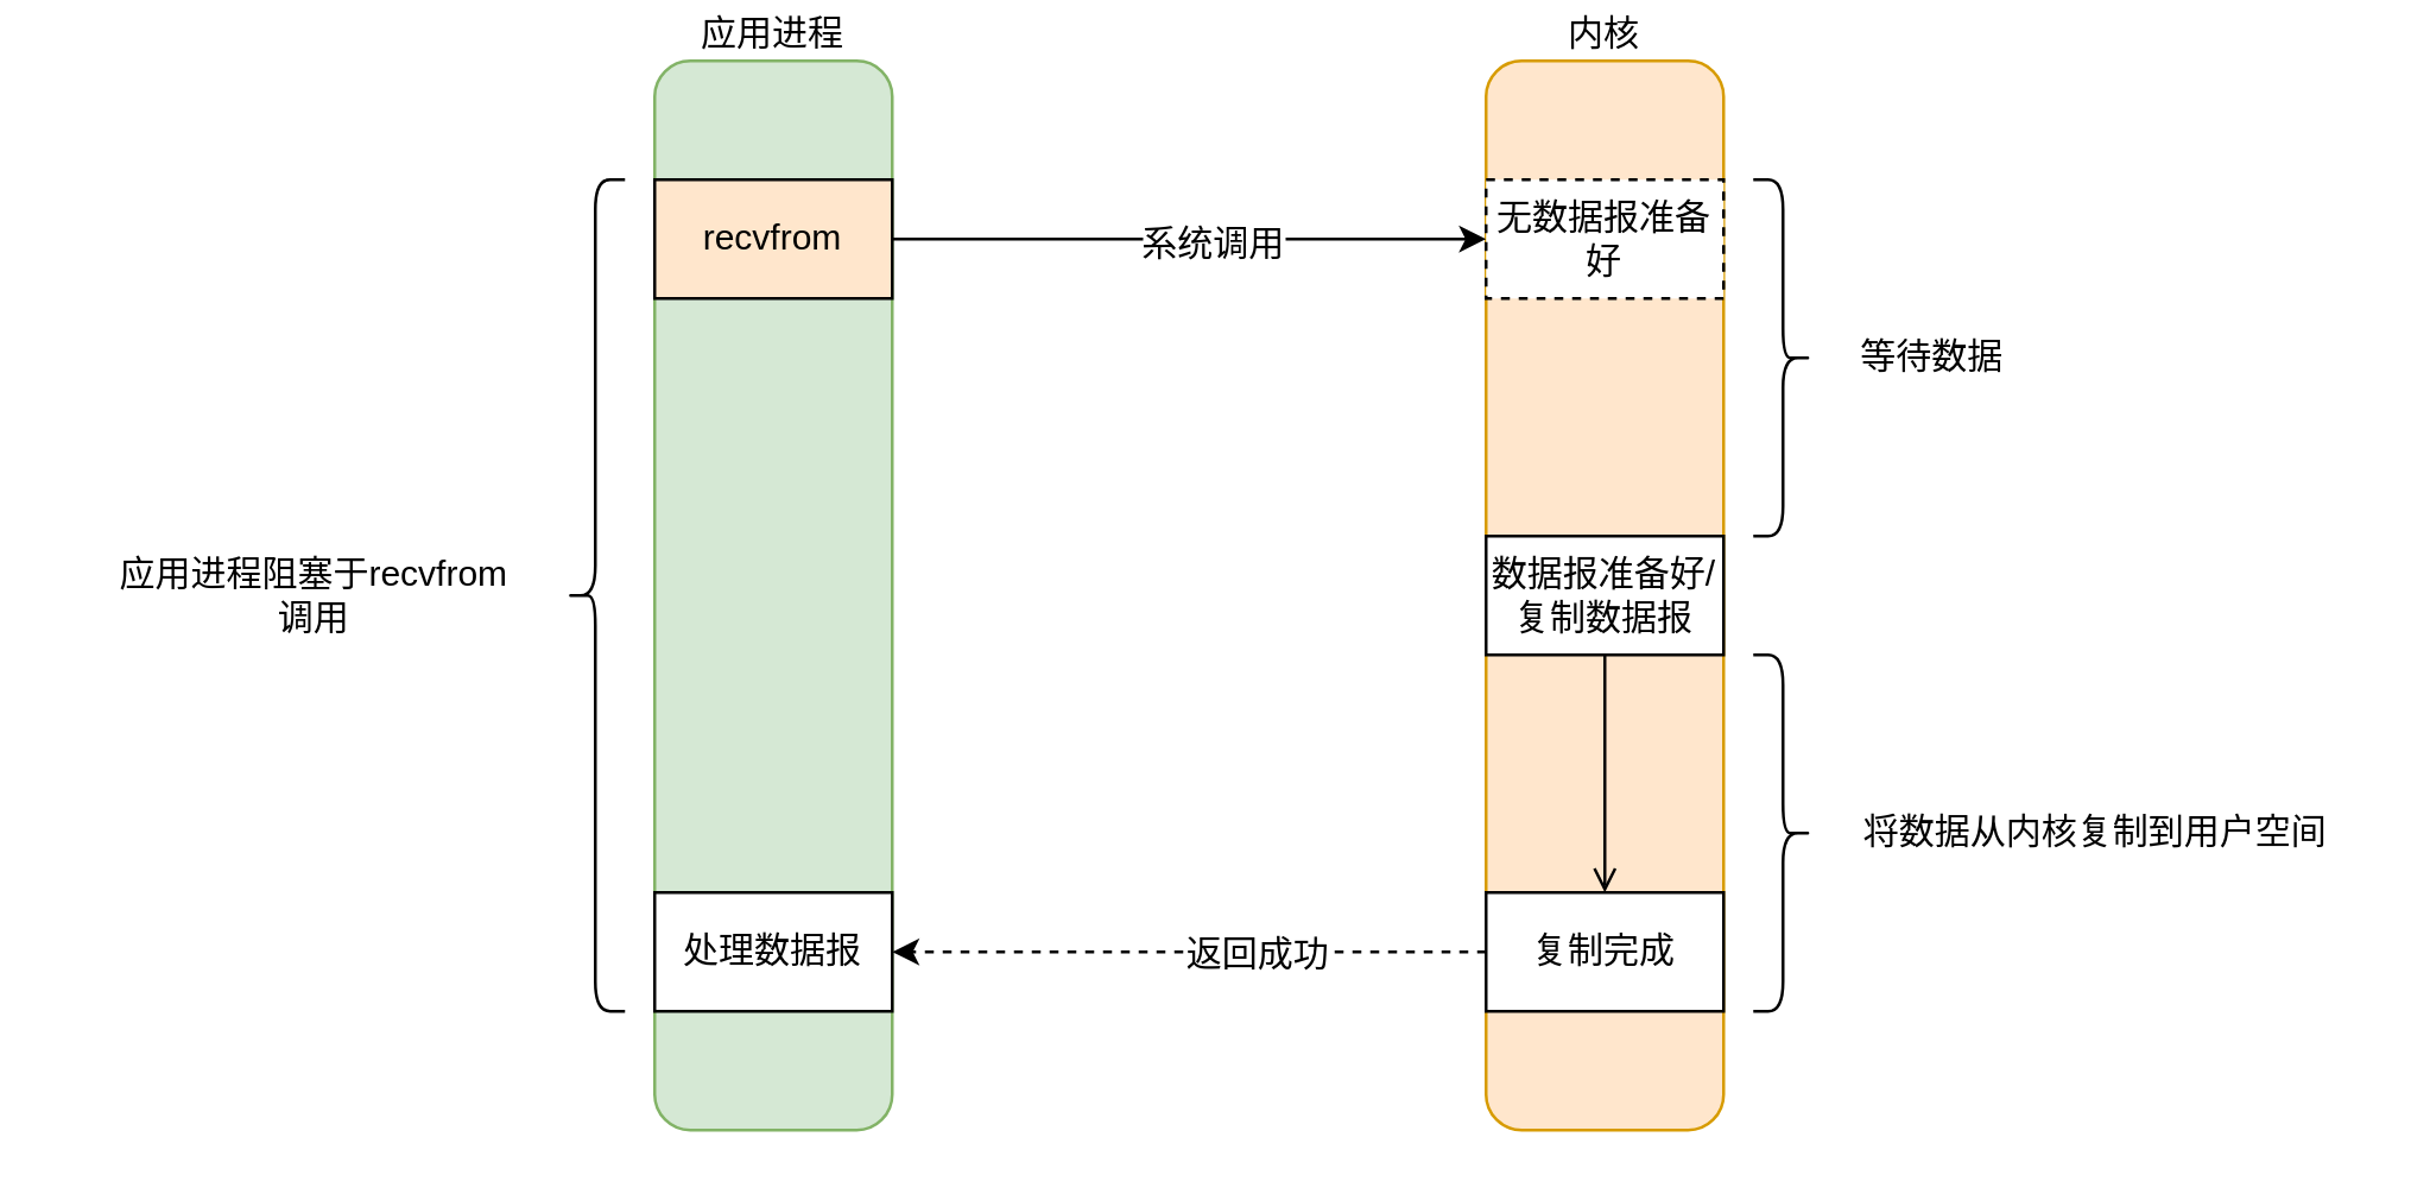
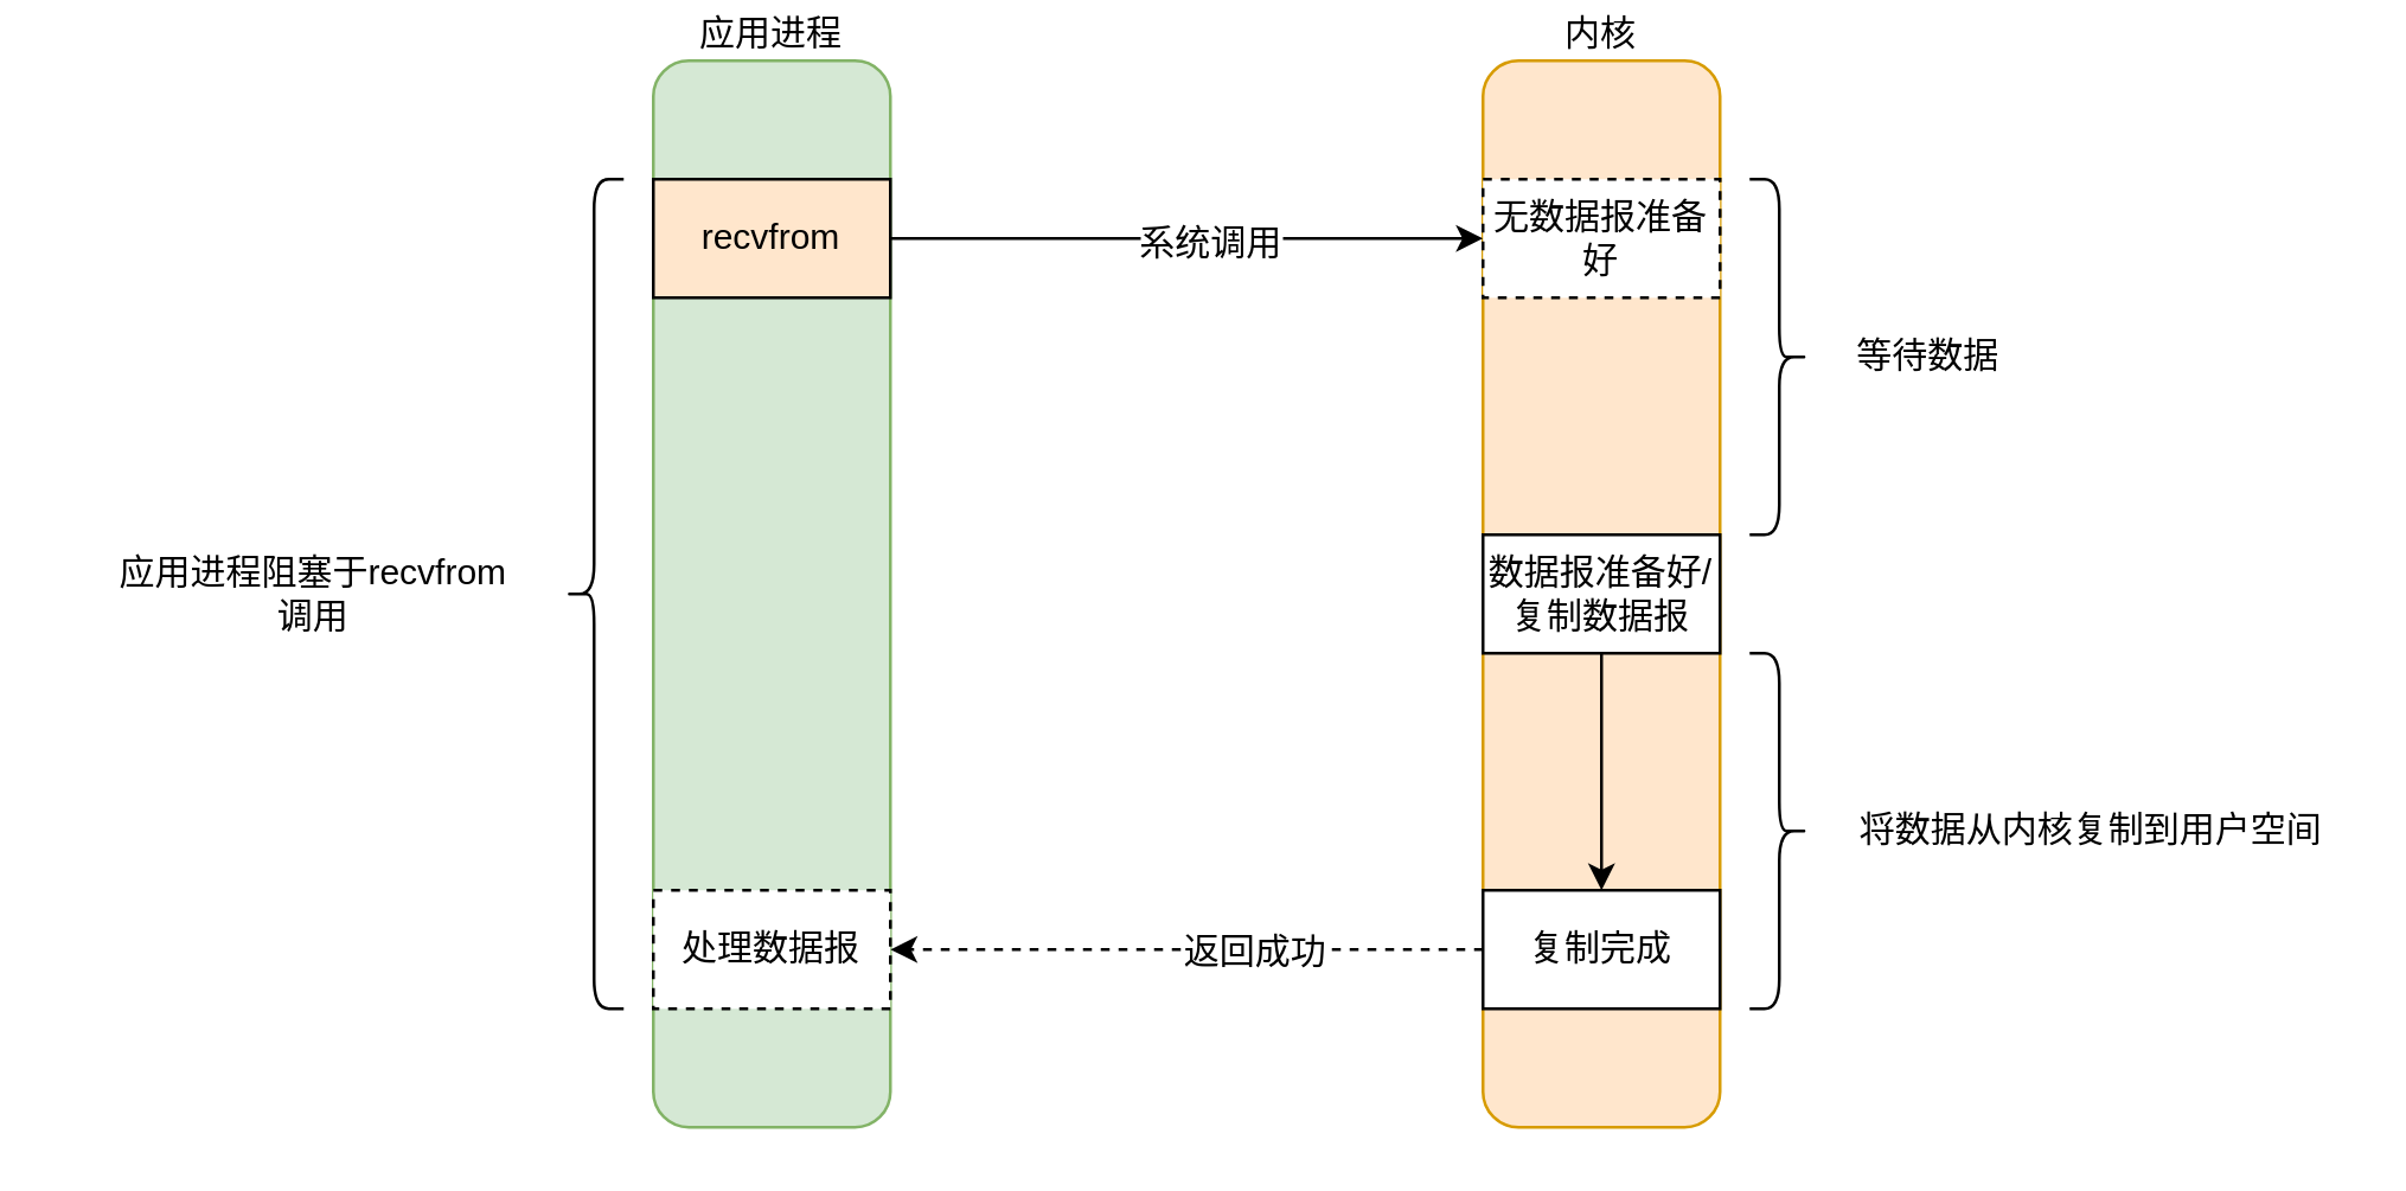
- <mxCell id="8" style="edgeStyle=orthogonalEdgeStyle;rounded=0;orthogonalLoop=1;jettySize=auto;html=1;endArrow=open;" parent="1" source="9" target="12" edge="1"><mxGeometry relative="1" as="geometry" /></mxCell>
+ <mxCell id="8" style="edgeStyle=orthogonalEdgeStyle;rounded=0;orthogonalLoop=1;jettySize=auto;html=1;" parent="1" source="9" target="12" edge="1"><mxGeometry relative="1" as="geometry" /></mxCell>
- <mxCell id="13" value="处理数据报" style="rounded=0;whiteSpace=wrap;html=1;" parent="1" vertex="1"><mxGeometry x="220" y="300" width="80" height="40" as="geometry" /></mxCell>
+ <mxCell id="13" value="处理数据报" style="rounded=0;whiteSpace=wrap;html=1;dashed=1;" parent="1" vertex="1"><mxGeometry x="220" y="300" width="80" height="40" as="geometry" /></mxCell>
